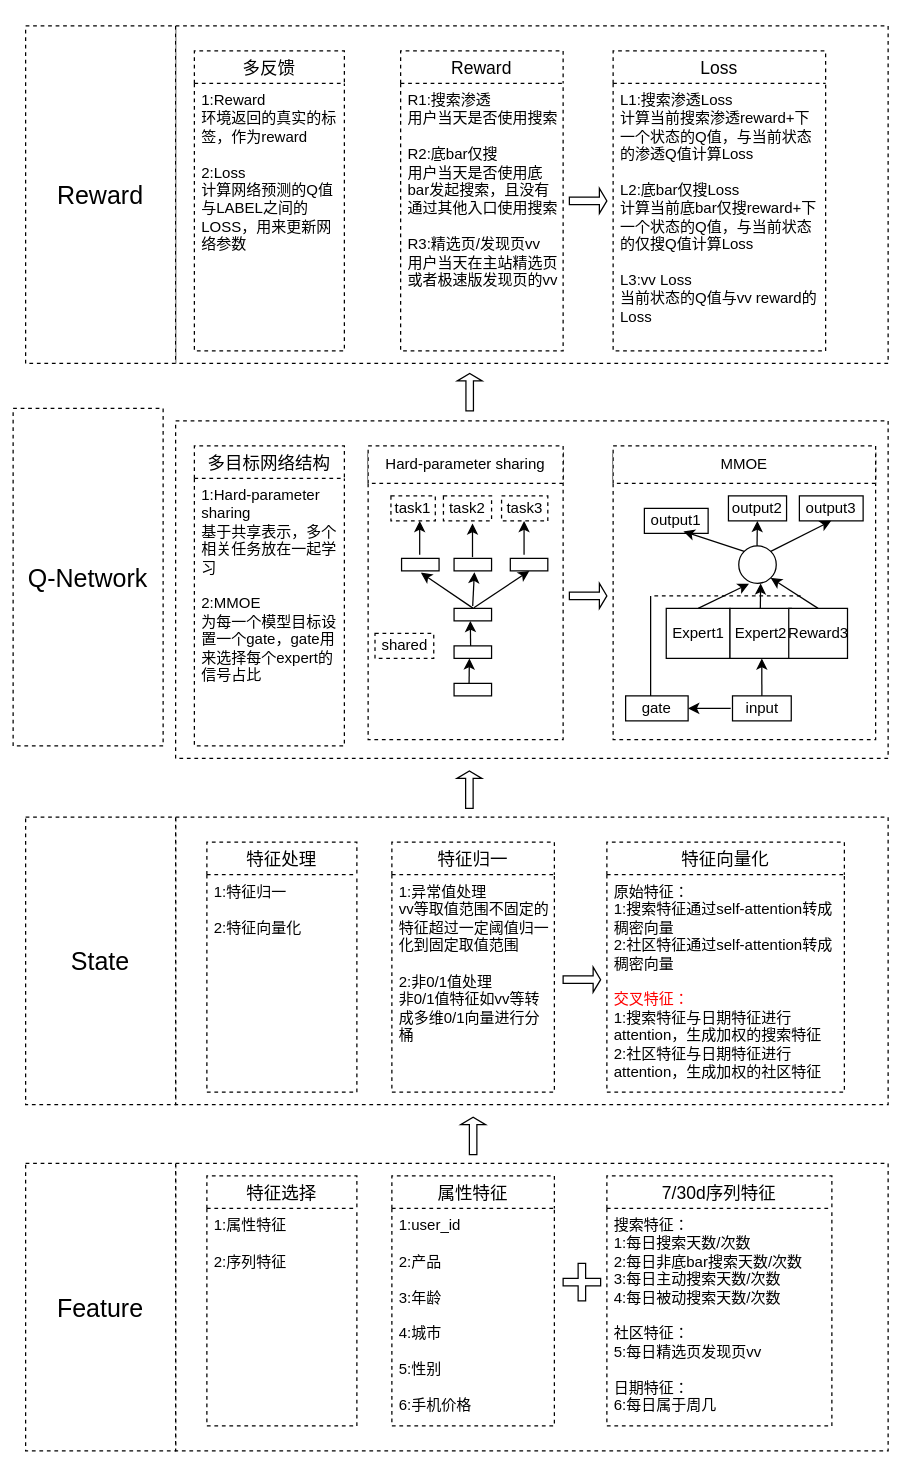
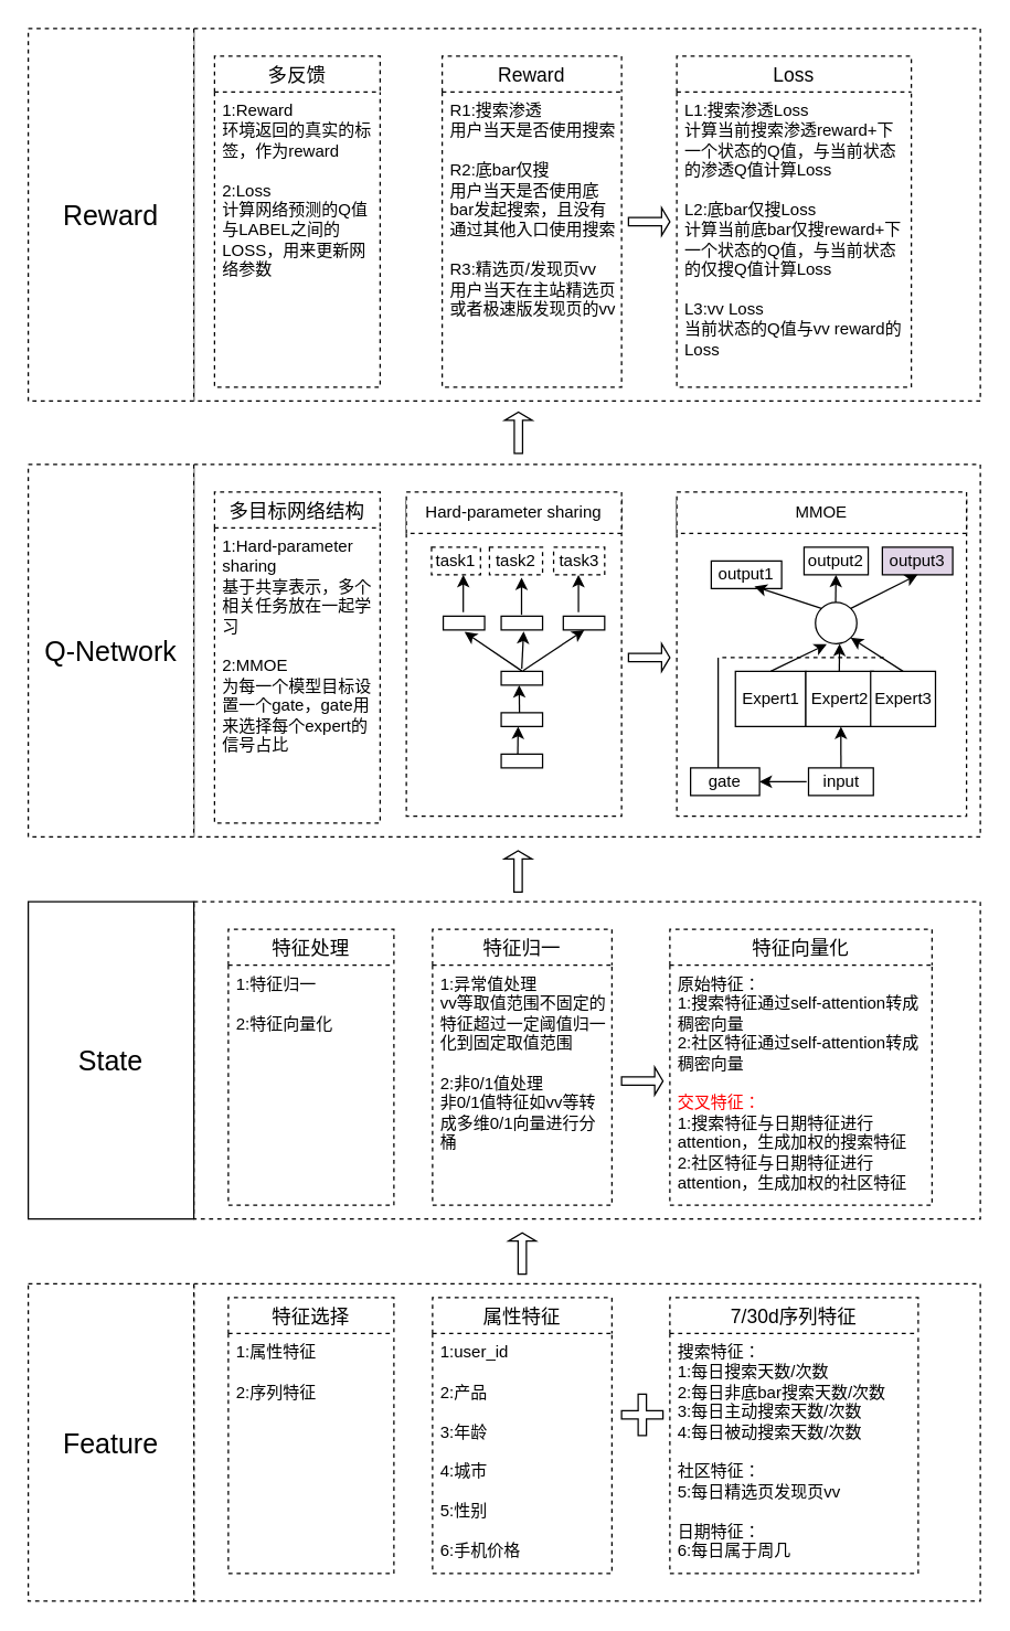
- <mxCell id="50" value="output3" style="rounded=0;whiteSpace=wrap;html=1;" parent="1" vertex="1"><mxGeometry x="639" y="396" width="51" height="20" as="geometry" /></mxCell>
+ <mxCell id="50" value="output3" style="rounded=0;whiteSpace=wrap;html=1;fillColor=#e1d5e7;" parent="1" vertex="1"><mxGeometry x="639" y="396" width="51" height="20" as="geometry" /></mxCell>
- <mxCell id="66" value="&lt;font style=&quot;font-size: 20px;&quot;&gt;Q-Network&lt;/font&gt;" style="rounded=0;whiteSpace=wrap;html=1;dashed=1;" parent="1" vertex="1"><mxGeometry x="10" y="326" width="120" height="270" as="geometry" /></mxCell>
+ <mxCell id="66" value="&lt;font style=&quot;font-size: 20px;&quot;&gt;Q-Network&lt;/font&gt;" style="rounded=0;whiteSpace=wrap;html=1;dashed=1;" parent="1" vertex="1"><mxGeometry x="20" y="336" width="120" height="270" as="geometry" /></mxCell>
- <mxCell id="44" value="Reward3" style="rounded=0;whiteSpace=wrap;html=1;" parent="1" vertex="1"><mxGeometry x="630.5" y="486" width="47" height="40" as="geometry" /></mxCell>
+ <mxCell id="44" value="Expert3" style="rounded=0;whiteSpace=wrap;html=1;" parent="1" vertex="1"><mxGeometry x="630.5" y="486" width="47" height="40" as="geometry" /></mxCell>
- <mxCell id="34" value="shared" style="rounded=0;whiteSpace=wrap;html=1;dashed=1;" parent="1" vertex="1"><mxGeometry x="299.5" y="506" width="47" height="20" as="geometry" /></mxCell>
- <mxCell id="65" value="&lt;font style=&quot;font-size: 20px;&quot;&gt;State&lt;/font&gt;" style="rounded=0;whiteSpace=wrap;html=1;dashed=1;" parent="1" vertex="1"><mxGeometry x="20" y="653" width="120" height="230" as="geometry" /></mxCell>
+ <mxCell id="65" value="&lt;font style=&quot;font-size: 20px;&quot;&gt;State&lt;/font&gt;" style="rounded=0;whiteSpace=wrap;html=1;dashed=0;" parent="1" vertex="1"><mxGeometry x="20" y="653" width="120" height="230" as="geometry" /></mxCell>
